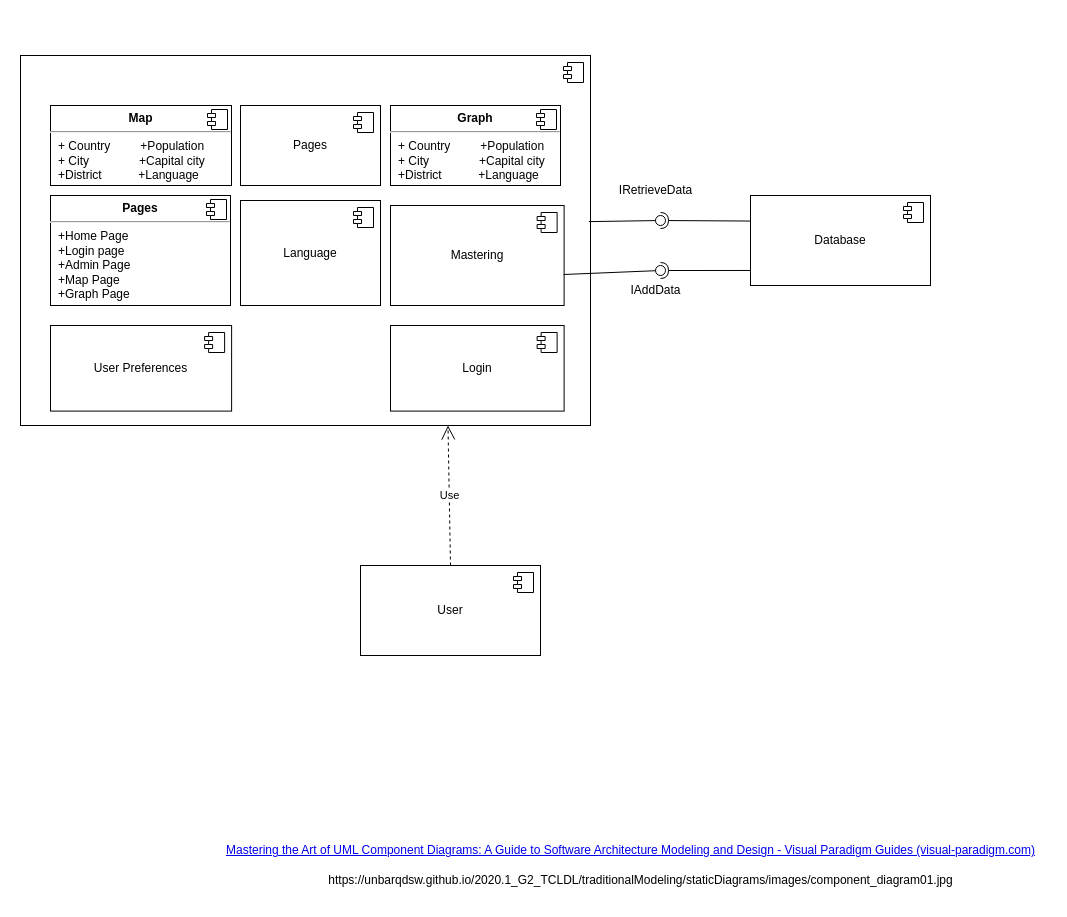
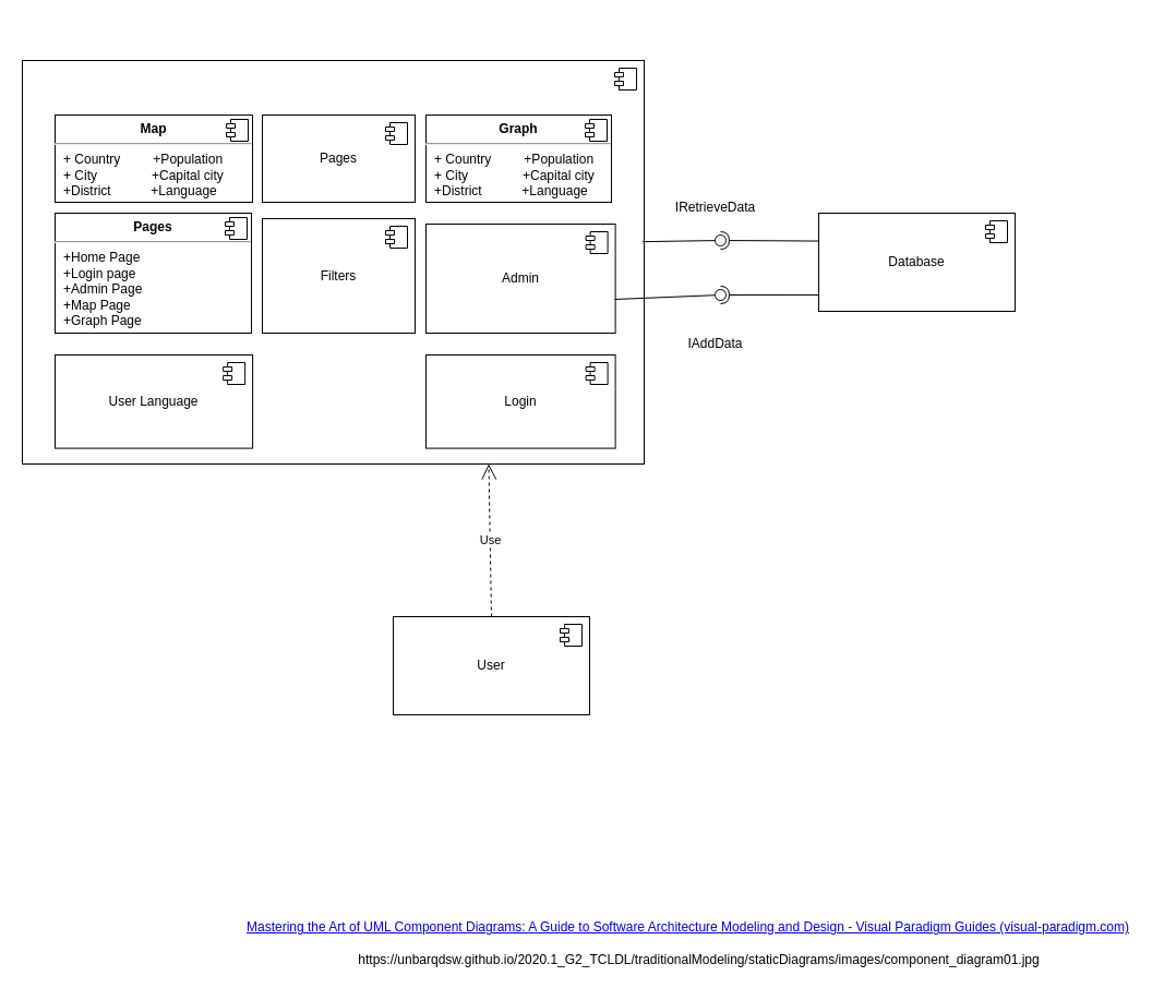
- <mxCell id="26" value="Language" style="html=1;dropTarget=0;whiteSpace=wrap;" vertex="1" parent="9"><mxGeometry x="220" y="145" width="140" height="105" as="geometry" /></mxCell>
+ <mxCell id="26" value="Filters" style="html=1;dropTarget=0;whiteSpace=wrap;" vertex="1" parent="9"><mxGeometry x="220" y="145" width="140" height="105" as="geometry" /></mxCell>
- <mxCell id="18" value="Mastering" style="html=1;dropTarget=0;whiteSpace=wrap;" vertex="1" parent="9"><mxGeometry x="370" y="150" width="173.61" height="100" as="geometry" /></mxCell>
+ <mxCell id="18" value="Admin" style="html=1;dropTarget=0;whiteSpace=wrap;" vertex="1" parent="9"><mxGeometry x="370" y="150" width="173.61" height="100" as="geometry" /></mxCell>
- <mxCell id="38" value="IAddData" style="text;html=1;align=center;verticalAlign=middle;resizable=0;points=[];autosize=1;strokeColor=none;fillColor=none;" vertex="1" parent="1"><mxGeometry x="620" y="275" width="70" height="30" as="geometry" /></mxCell>
+ <mxCell id="38" value="IAddData" style="text;html=1;align=center;verticalAlign=middle;resizable=0;points=[];autosize=1;strokeColor=none;fillColor=none;" vertex="1" parent="1"><mxGeometry x="620" y="300" width="70" height="30" as="geometry" /></mxCell>
- <mxCell id="12" value="User Preferences" style="html=1;dropTarget=0;whiteSpace=wrap;" vertex="1" parent="9"><mxGeometry x="30" y="270" width="181.11" height="85.59" as="geometry" /></mxCell>
+ <mxCell id="12" value="User Language" style="html=1;dropTarget=0;whiteSpace=wrap;" vertex="1" parent="9"><mxGeometry x="30" y="270" width="181.11" height="85.59" as="geometry" /></mxCell>
